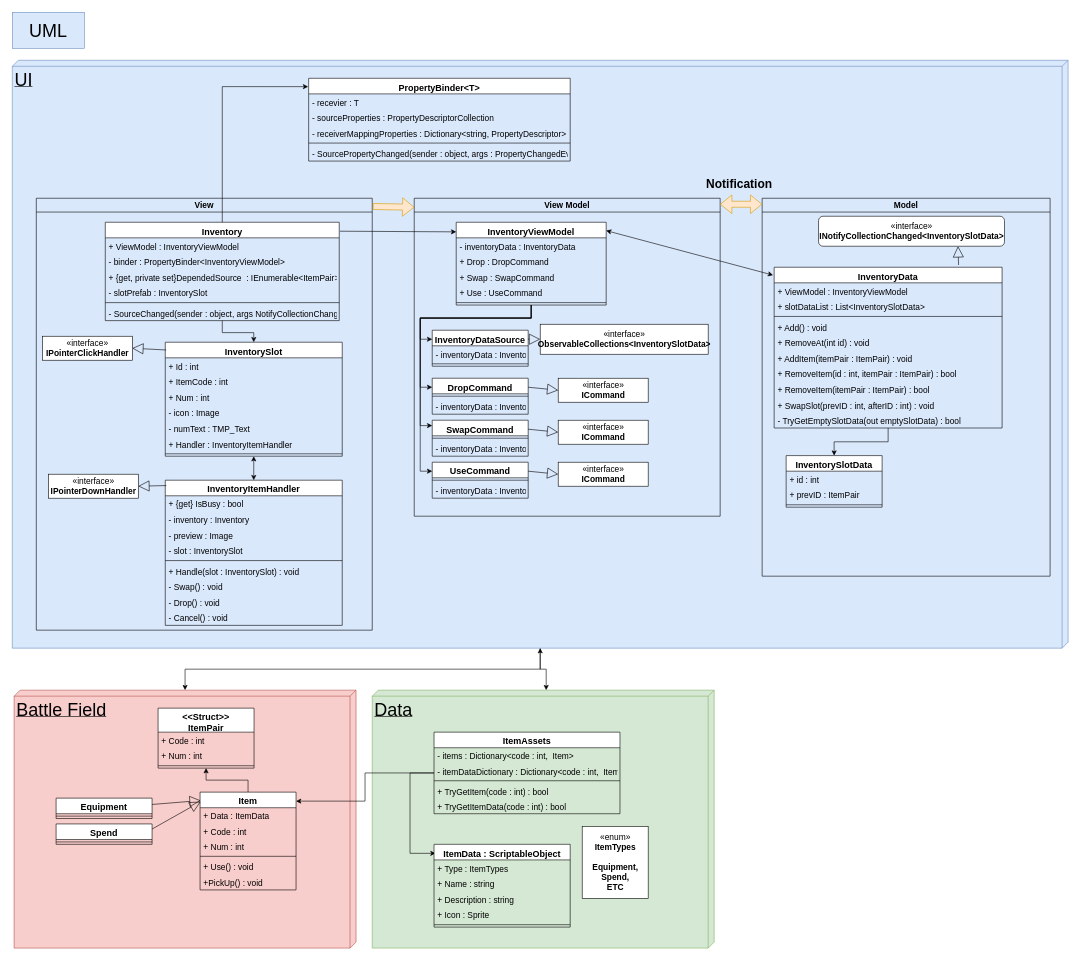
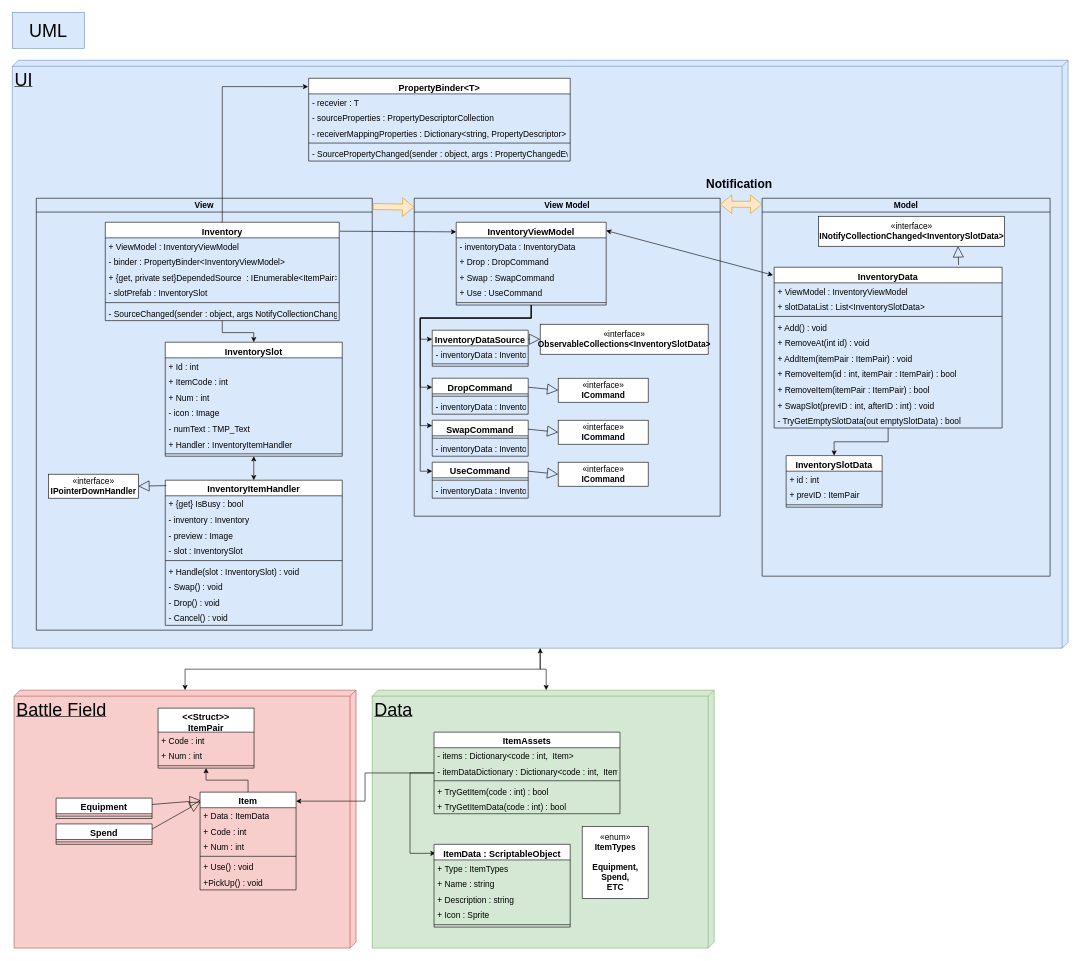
- <mxCell id="122" value="«interface»&lt;br style=&quot;font-size: 14px;&quot;&gt;&lt;b style=&quot;font-size: 14px;&quot;&gt;INotifyCollectionChanged&amp;lt;InventorySlotData&amp;gt;&lt;/b&gt;" style="html=1;fontSize=14;rounded=1;" parent="1" vertex="1"><mxGeometry x="1364" y="360" width="310" height="50" as="geometry" /></mxCell>
+ <mxCell id="122" value="«interface»&lt;br style=&quot;font-size: 14px;&quot;&gt;&lt;b style=&quot;font-size: 14px;&quot;&gt;INotifyCollectionChanged&amp;lt;InventorySlotData&amp;gt;&lt;/b&gt;" style="html=1;fontSize=14;" parent="1" vertex="1"><mxGeometry x="1364" y="360" width="310" height="50" as="geometry" /></mxCell>
- <mxCell id="117" value="«interface»&lt;br style=&quot;font-size: 14px;&quot;&gt;&lt;b style=&quot;font-size: 14px;&quot;&gt;IPointerClickHandler&lt;/b&gt;" style="html=1;fontSize=14;" parent="1" vertex="1"><mxGeometry x="70" y="560" width="150" height="40" as="geometry" /></mxCell>
- <mxCell id="118" value="" style="endArrow=block;endSize=16;endFill=0;html=1;rounded=0;exitX=0.005;exitY=0.068;exitDx=0;exitDy=0;exitPerimeter=0;entryX=1;entryY=0.5;entryDx=0;entryDy=0;" parent="1" source="80" target="117" edge="1"><mxGeometry width="160" relative="1" as="geometry"><mxPoint x="570" y="670" as="sourcePoint" /><mxPoint x="730" y="670" as="targetPoint" /></mxGeometry></mxCell>
